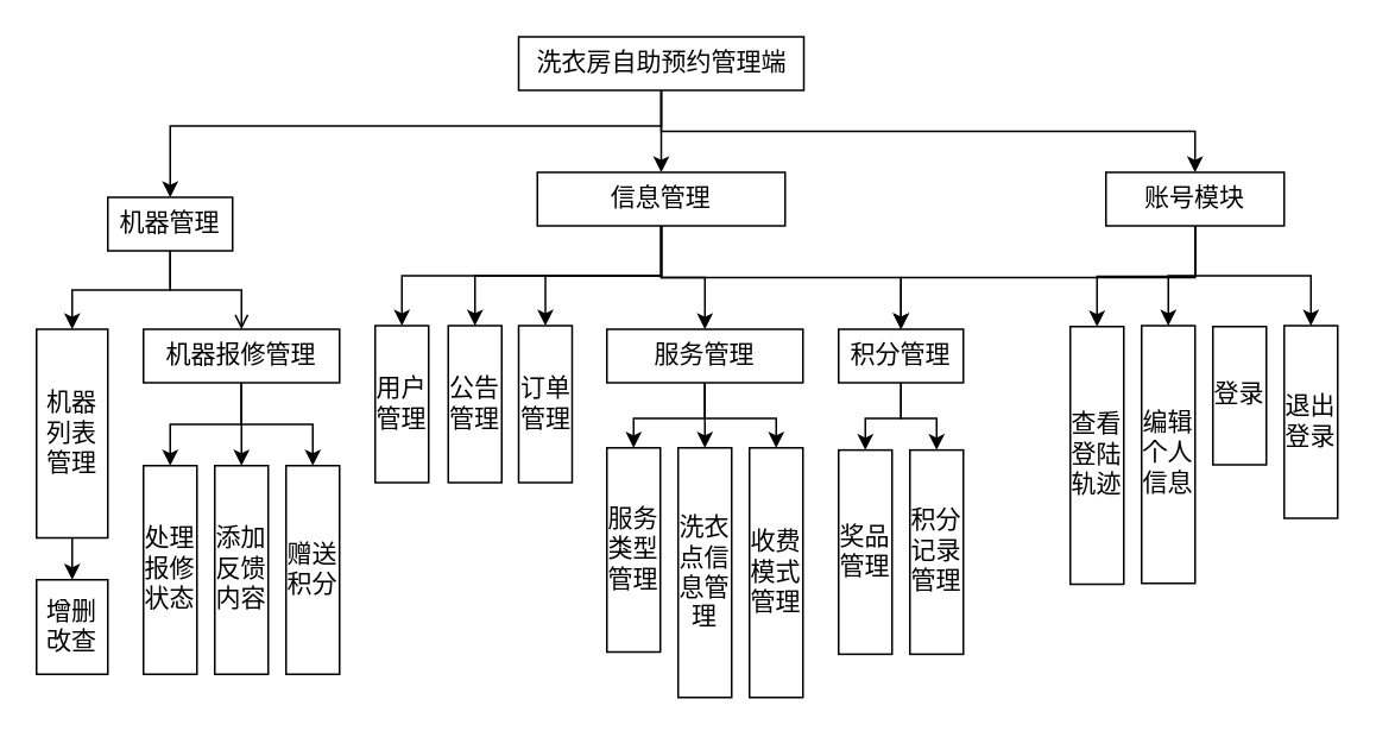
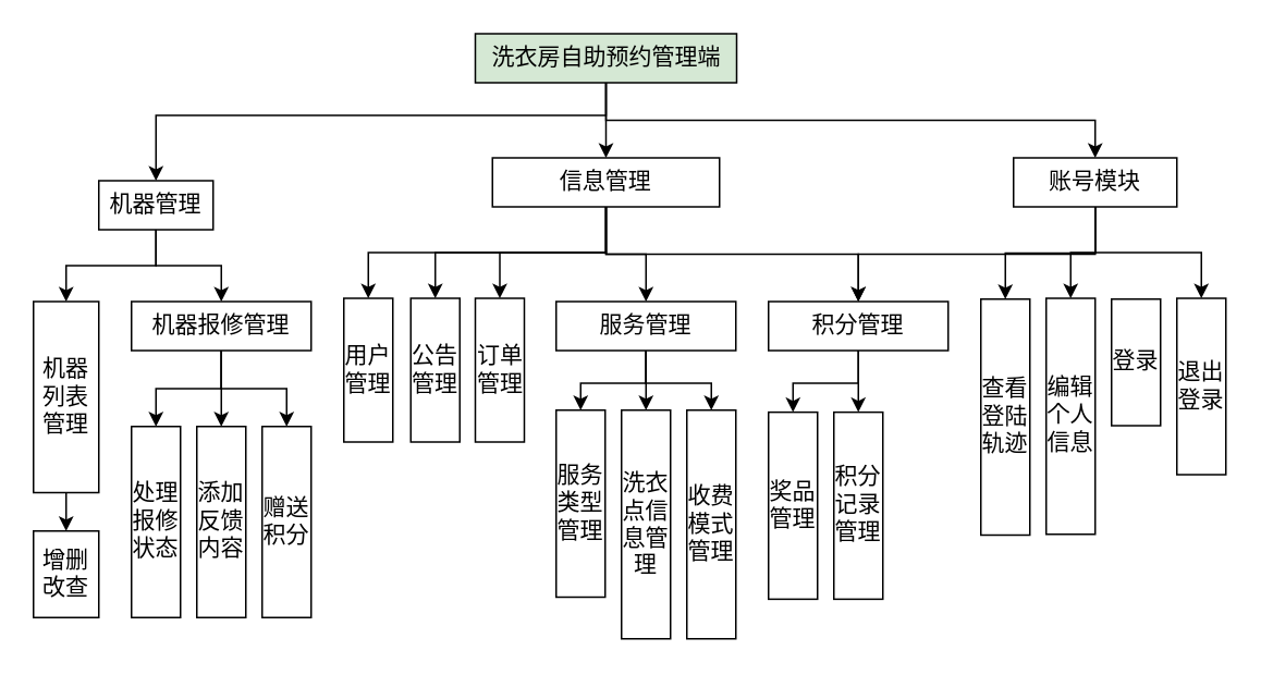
- <mxCell id="5" value="洗衣房自助预约管理端" style="rounded=0;whiteSpace=wrap;html=1;fontSize=14;fontFamily=宋体;" parent="1" vertex="1"><mxGeometry x="290.5" y="20" width="160" height="30" as="geometry" /></mxCell>
+ <mxCell id="5" value="洗衣房自助预约管理端" style="rounded=0;whiteSpace=wrap;html=1;fontSize=14;fontFamily=宋体;fillColor=#d5e8d4;" parent="1" vertex="1"><mxGeometry x="290.5" y="20" width="160" height="30" as="geometry" /></mxCell>
- <mxCell id="7" style="edgeStyle=orthogonalEdgeStyle;rounded=0;orthogonalLoop=1;jettySize=auto;html=1;exitX=0.5;exitY=1;exitDx=0;exitDy=0;endArrow=open;" parent="1" source="8" target="36" edge="1"><mxGeometry relative="1" as="geometry" /></mxCell>
+ <mxCell id="7" style="edgeStyle=orthogonalEdgeStyle;rounded=0;orthogonalLoop=1;jettySize=auto;html=1;exitX=0.5;exitY=1;exitDx=0;exitDy=0;" parent="1" source="8" target="36" edge="1"><mxGeometry relative="1" as="geometry" /></mxCell>
- <mxCell id="12" value="积分管理" style="rounded=0;whiteSpace=wrap;html=1;fontSize=14;fontFamily=宋体;" parent="1" vertex="1"><mxGeometry x="470" y="184" width="70" height="30" as="geometry" /></mxCell>
+ <mxCell id="12" value="积分管理" style="rounded=0;whiteSpace=wrap;html=1;fontSize=14;fontFamily=宋体;" parent="1" vertex="1"><mxGeometry x="470" y="184" width="110" height="30" as="geometry" /></mxCell>
